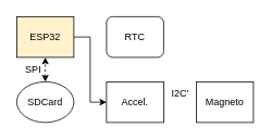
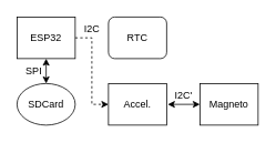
+ <mxCell id="10" value="I2C" style="text;html=1;align=center;verticalAlign=middle;resizable=0;points=[];autosize=1;strokeColor=none;fillColor=none;" vertex="1" parent="1"><mxGeometry x="90" y="20" width="40" height="30" as="geometry" /></mxCell>
- <mxCell id="2" value="ESP32" style="rounded=0;whiteSpace=wrap;html=1;fillColor=#fff2cc;" vertex="1" parent="1"><mxGeometry x="20" y="20" width="70" height="50" as="geometry" /></mxCell>
+ <mxCell id="2" value="ESP32" style="rounded=0;whiteSpace=wrap;html=1;" vertex="1" parent="1"><mxGeometry x="20" y="20" width="70" height="50" as="geometry" /></mxCell>
- <mxCell id="7" value="" style="endArrow=classic;html=1;rounded=0;edgeStyle=orthogonalEdgeStyle;entryX=0;entryY=0.5;entryDx=0;entryDy=0;exitX=1;exitY=0.5;exitDx=0;exitDy=0;" edge="1" parent="1" source="2" target="4"><mxGeometry width="50" height="50" relative="1" as="geometry"><mxPoint x="110" y="50" as="sourcePoint" /><mxPoint x="110" y="120" as="targetPoint" /></mxGeometry></mxCell>
+ <mxCell id="7" value="" style="endArrow=classic;html=1;rounded=0;edgeStyle=orthogonalEdgeStyle;entryX=0;entryY=0.5;entryDx=0;entryDy=0;exitX=1;exitY=0.5;exitDx=0;exitDy=0;dashed=1;" edge="1" parent="1" source="2" target="4"><mxGeometry width="50" height="50" relative="1" as="geometry"><mxPoint x="110" y="50" as="sourcePoint" /><mxPoint x="110" y="120" as="targetPoint" /></mxGeometry></mxCell>
- <mxCell id="9" value="" style="endArrow=classic;startArrow=classic;html=1;rounded=0;entryX=0.5;entryY=1;entryDx=0;entryDy=0;exitX=0.5;exitY=0;exitDx=0;exitDy=0;dashed=1;" edge="1" parent="1" source="6" target="2"><mxGeometry width="50" height="50" relative="1" as="geometry"><mxPoint x="120" y="110" as="sourcePoint" /><mxPoint x="170" y="60" as="targetPoint" /></mxGeometry></mxCell>
+ <mxCell id="9" value="" style="endArrow=classic;startArrow=classic;html=1;rounded=0;entryX=0.5;entryY=1;entryDx=0;entryDy=0;exitX=0.5;exitY=0;exitDx=0;exitDy=0;" edge="1" parent="1" source="6" target="2"><mxGeometry width="50" height="50" relative="1" as="geometry"><mxPoint x="120" y="110" as="sourcePoint" /><mxPoint x="170" y="60" as="targetPoint" /></mxGeometry></mxCell>
+ <mxCell id="8" value="" style="endArrow=classic;startArrow=classic;html=1;rounded=0;entryX=0;entryY=0.5;entryDx=0;entryDy=0;exitX=1.019;exitY=0.501;exitDx=0;exitDy=0;exitPerimeter=0;" edge="1" parent="1" source="4" target="5"><mxGeometry width="50" height="50" relative="1" as="geometry"><mxPoint x="197.56" y="124.55" as="sourcePoint" /><mxPoint x="230.44" y="125.45" as="targetPoint" /></mxGeometry></mxCell>
